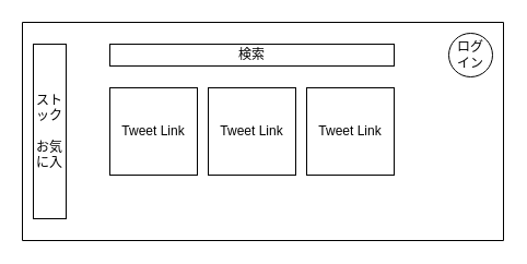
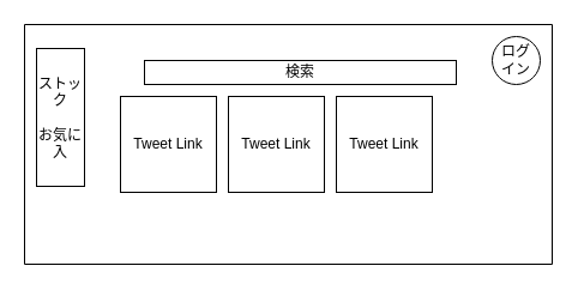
- <mxCell id="6" value="検索" style="rounded=0;whiteSpace=wrap;html=1;fillColor=none;" vertex="1" parent="1"><mxGeometry x="100" y="40" width="260" height="20" as="geometry" /></mxCell>
+ <mxCell id="6" value="検索" style="rounded=0;whiteSpace=wrap;html=1;fillColor=none;" vertex="1" parent="1"><mxGeometry x="120" y="50" width="260" height="20" as="geometry" /></mxCell>
- <mxCell id="11" value="ストック&lt;br&gt;&lt;br&gt;お気に入" style="rounded=0;whiteSpace=wrap;html=1;fillColor=none;" vertex="1" parent="1"><mxGeometry x="30" y="40" width="30" height="160" as="geometry" /></mxCell>
+ <mxCell id="11" value="ストック&lt;br&gt;&lt;br&gt;お気に入" style="rounded=0;whiteSpace=wrap;html=1;fillColor=none;" vertex="1" parent="1"><mxGeometry x="30" y="40" width="40" height="115" as="geometry" /></mxCell>
